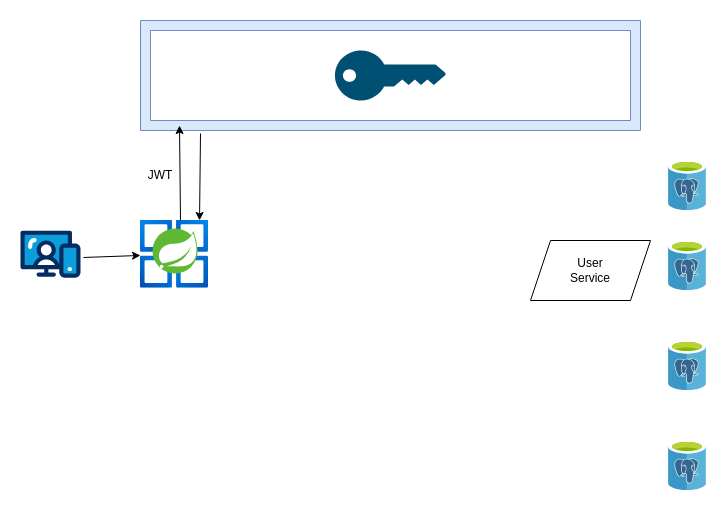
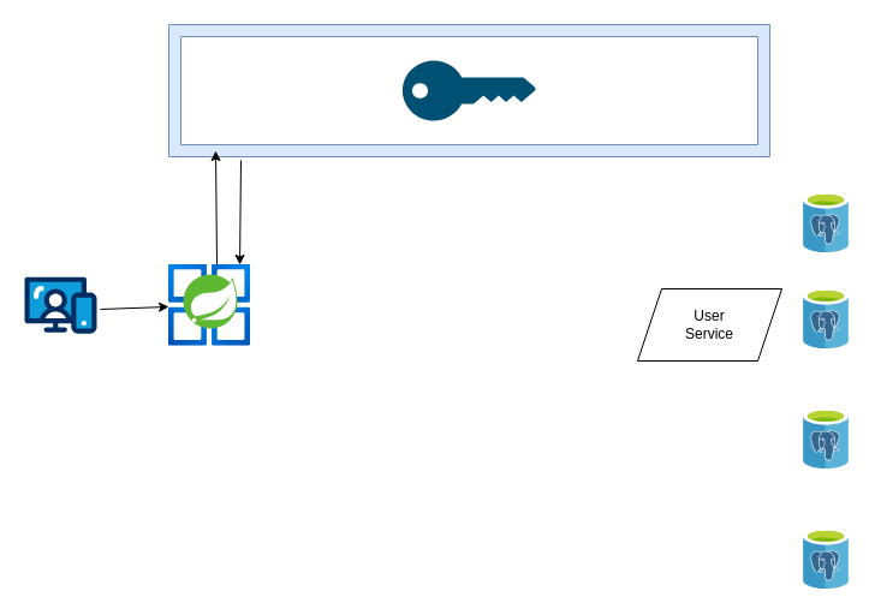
- <mxCell id="14" value="JWT" style="text;strokeColor=none;align=center;fillColor=none;html=1;verticalAlign=middle;whiteSpace=wrap;rounded=0;" vertex="1" parent="1"><mxGeometry x="130" y="160" width="60" height="30" as="geometry" /></mxCell>
